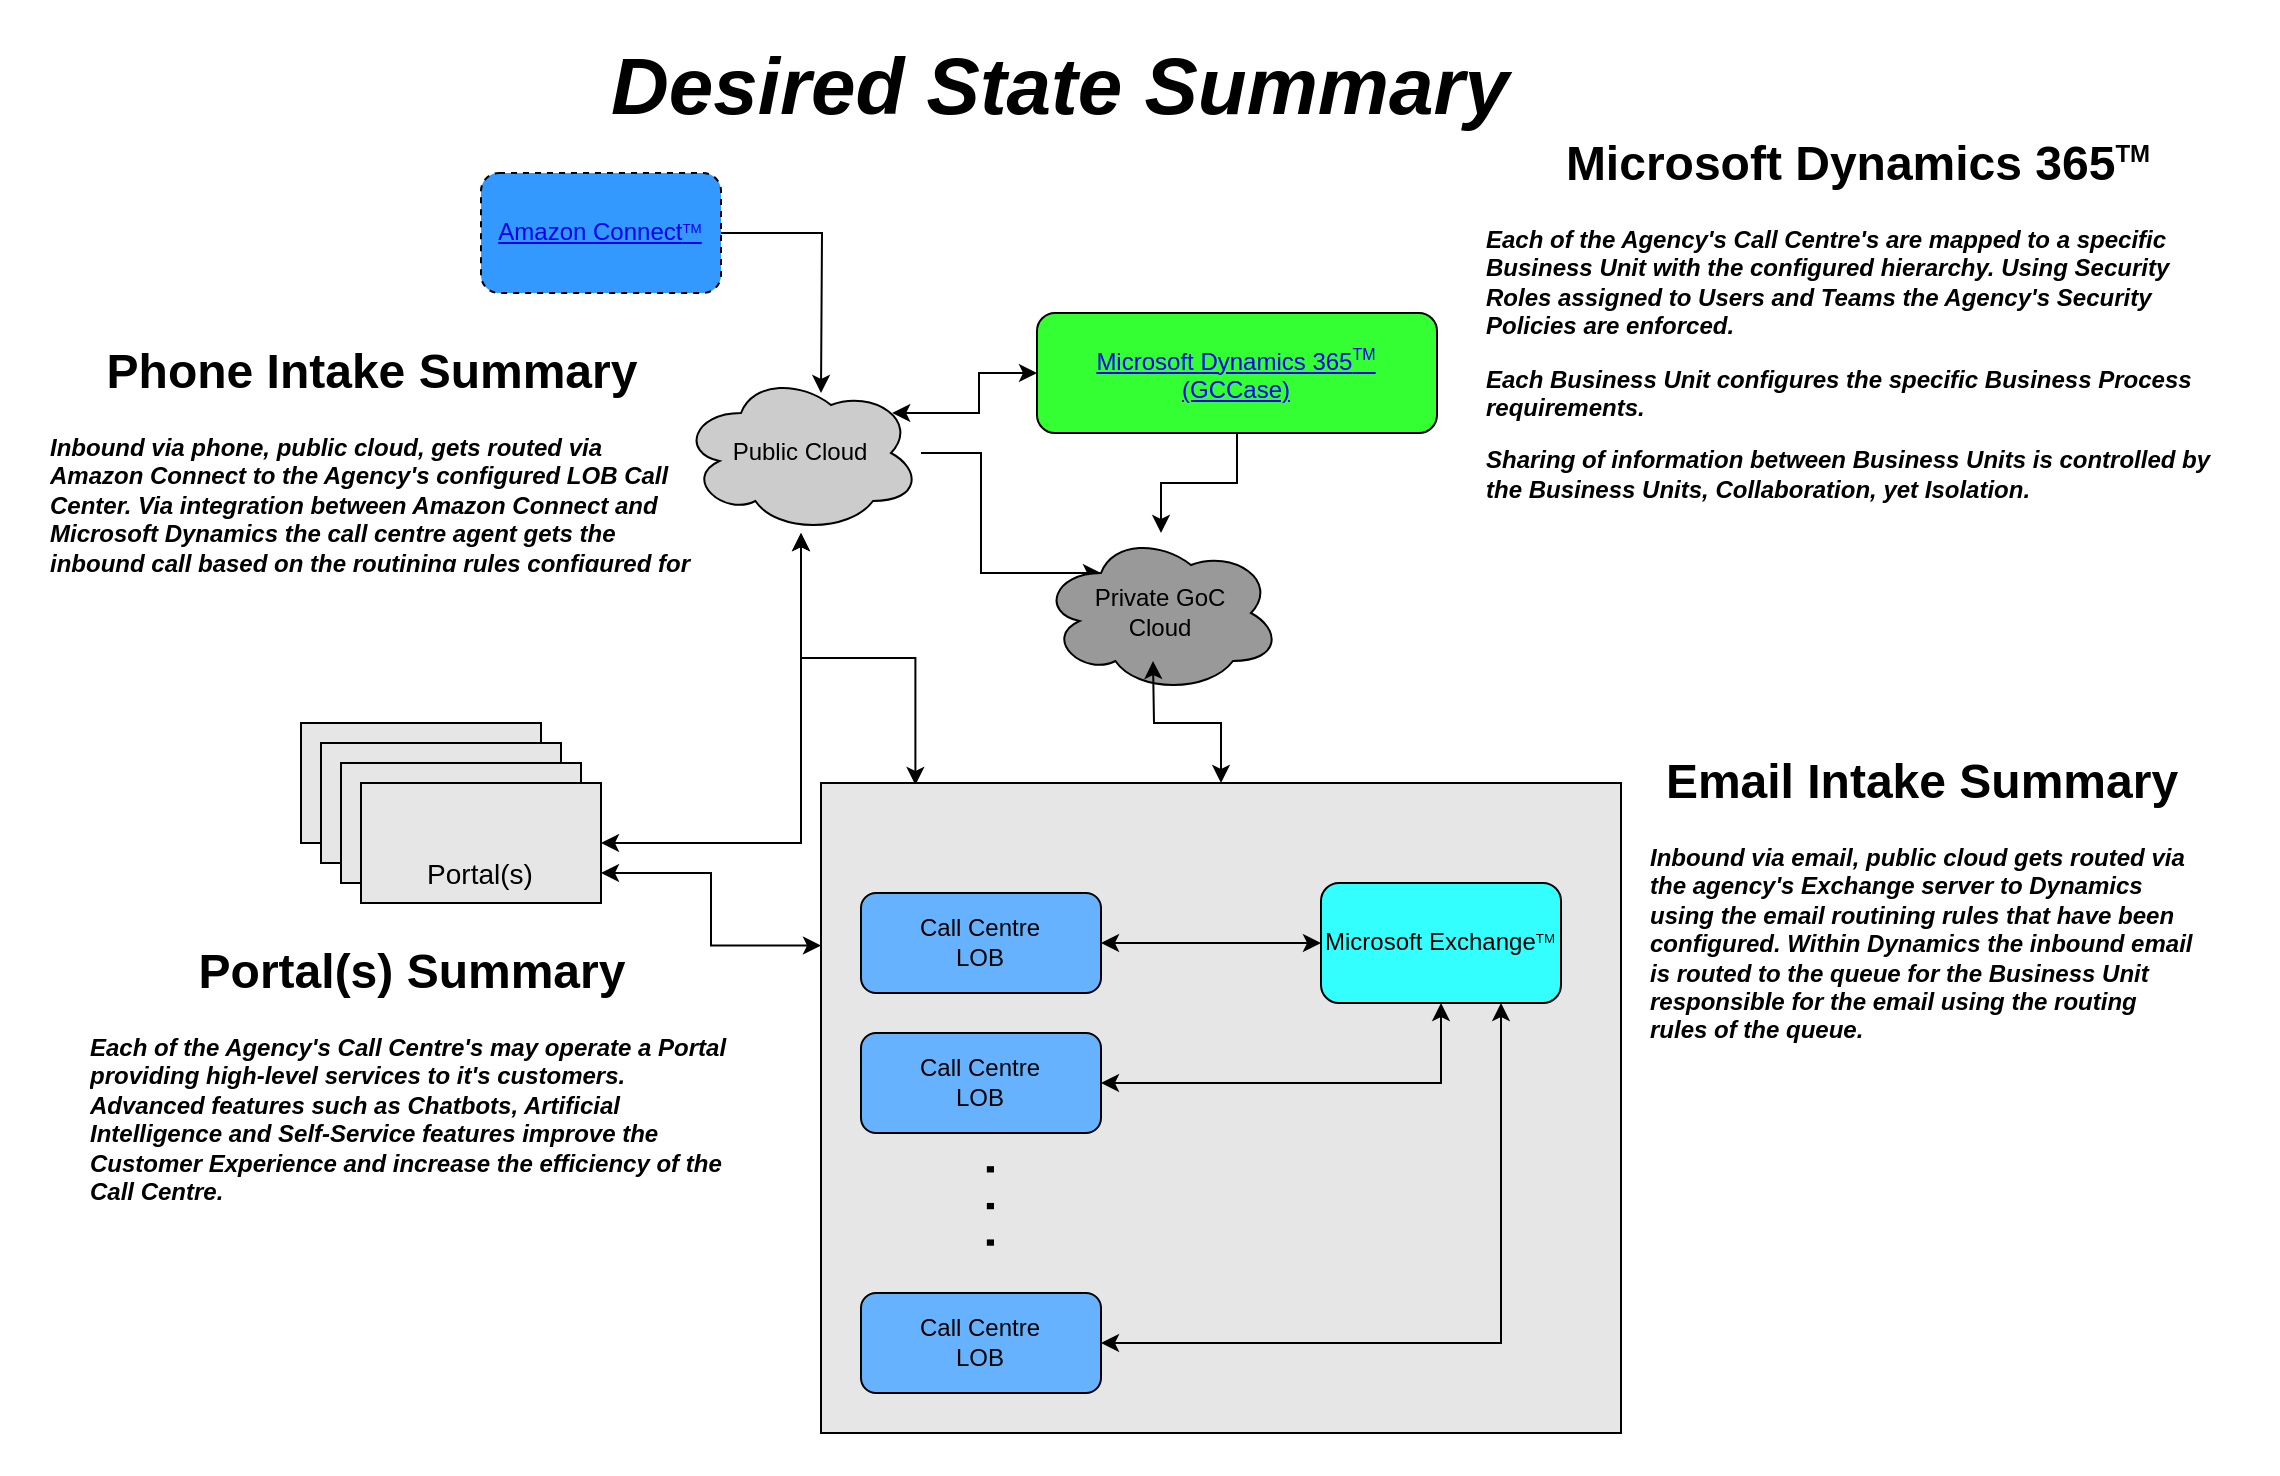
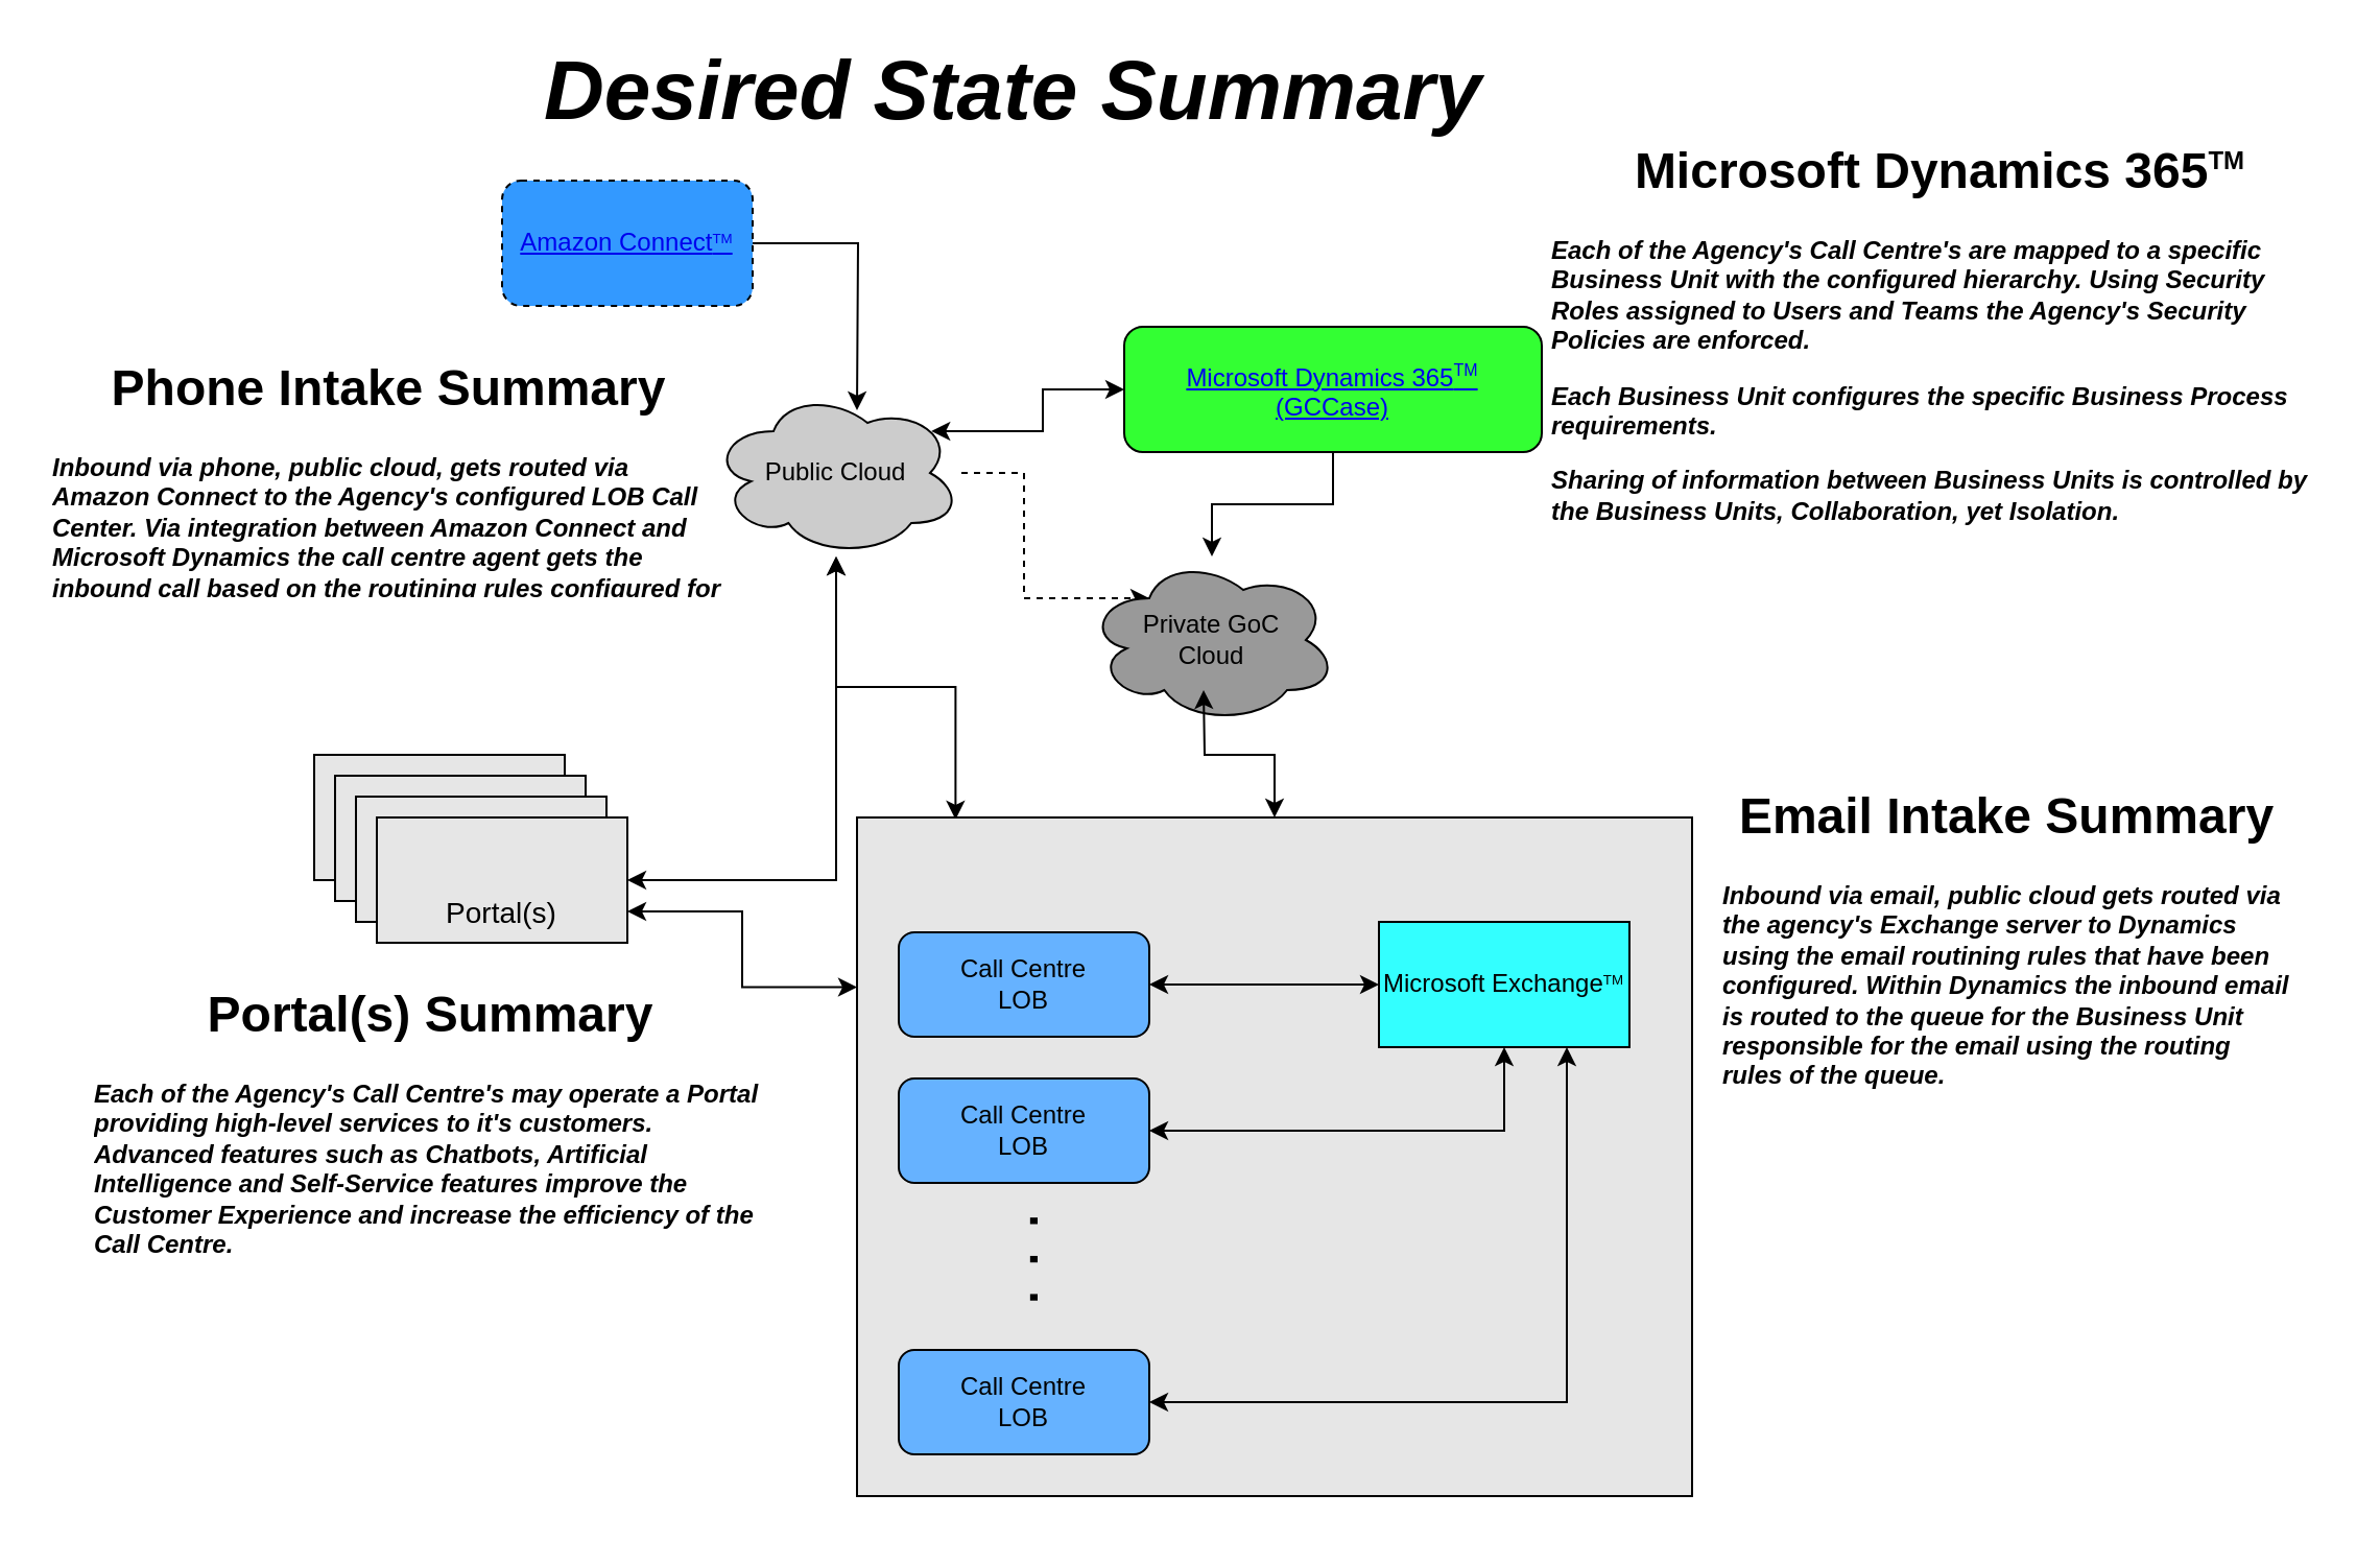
- <mxCell id="23" value="&lt;i&gt;&lt;font style=&quot;font-size: 40px&quot;&gt;Desired State Summary&lt;/font&gt;&lt;/i&gt;" style="text;html=1;strokeColor=none;fillColor=none;align=center;verticalAlign=middle;whiteSpace=wrap;rounded=0;fontSize=60;fontStyle=1" vertex="1" parent="1"><mxGeometry x="170" y="20" width="720" height="20" as="geometry" /></mxCell>
+ <mxCell id="23" value="&lt;i&gt;&lt;font style=&quot;font-size: 40px&quot;&gt;Desired State Summary&lt;/font&gt;&lt;/i&gt;" style="text;html=1;strokeColor=none;fillColor=none;align=center;verticalAlign=middle;whiteSpace=wrap;rounded=0;fontSize=60;fontStyle=1" vertex="1" parent="1"><mxGeometry x="125" y="20" width="720" height="20" as="geometry" /></mxCell>
- <mxCell id="9" value="&lt;a href=&quot;https://dynamics.microsoft.com/en-ca/customer-service/overview/&quot;&gt;Microsoft Dynamics 365&lt;sup&gt;&lt;font style=&quot;font-size: 8px&quot;&gt;TM&lt;/font&gt;&lt;/sup&gt;&lt;br&gt;(GCCase)&lt;/a&gt;" style="rounded=1;whiteSpace=wrap;html=1;fillColor=#33FF33;" vertex="1" parent="1"><mxGeometry x="518" y="150" width="200" height="60" as="geometry" /></mxCell>
+ <mxCell id="9" value="&lt;a href=&quot;https://dynamics.microsoft.com/en-ca/customer-service/overview/&quot;&gt;Microsoft Dynamics 365&lt;sup&gt;&lt;font style=&quot;font-size: 8px&quot;&gt;TM&lt;/font&gt;&lt;/sup&gt;&lt;br&gt;(GCCase)&lt;/a&gt;" style="rounded=1;whiteSpace=wrap;html=1;fillColor=#33FF33;" vertex="1" parent="1"><mxGeometry x="538" y="150" width="200" height="60" as="geometry" /></mxCell>
- <mxCell id="2" style="edgeStyle=orthogonalEdgeStyle;rounded=0;orthogonalLoop=1;jettySize=auto;html=1;entryX=0.25;entryY=0.25;entryDx=0;entryDy=0;entryPerimeter=0;" edge="1" parent="1" source="4" target="10"><mxGeometry relative="1" as="geometry" /></mxCell>
+ <mxCell id="2" style="edgeStyle=orthogonalEdgeStyle;rounded=0;orthogonalLoop=1;jettySize=auto;html=1;entryX=0.25;entryY=0.25;entryDx=0;entryDy=0;entryPerimeter=0;dashed=1;" edge="1" parent="1" source="4" target="10"><mxGeometry relative="1" as="geometry" /></mxCell>
- <mxCell id="15" value="Microsoft Exchange&lt;font style=&quot;font-size: 8px&quot;&gt;&lt;sup&gt;TM&lt;/sup&gt;&lt;/font&gt;" style="rounded=1;whiteSpace=wrap;html=1;fillColor=#33FFFF;" vertex="1" parent="1"><mxGeometry x="660" y="435" width="120" height="60" as="geometry" /></mxCell>
+ <mxCell id="15" value="Microsoft Exchange&lt;font style=&quot;font-size: 8px&quot;&gt;&lt;sup&gt;TM&lt;/sup&gt;&lt;/font&gt;" style="whiteSpace=wrap;html=1;fillColor=#33FFFF;rounded=0;" vertex="1" parent="1"><mxGeometry x="660" y="435" width="120" height="60" as="geometry" /></mxCell>
